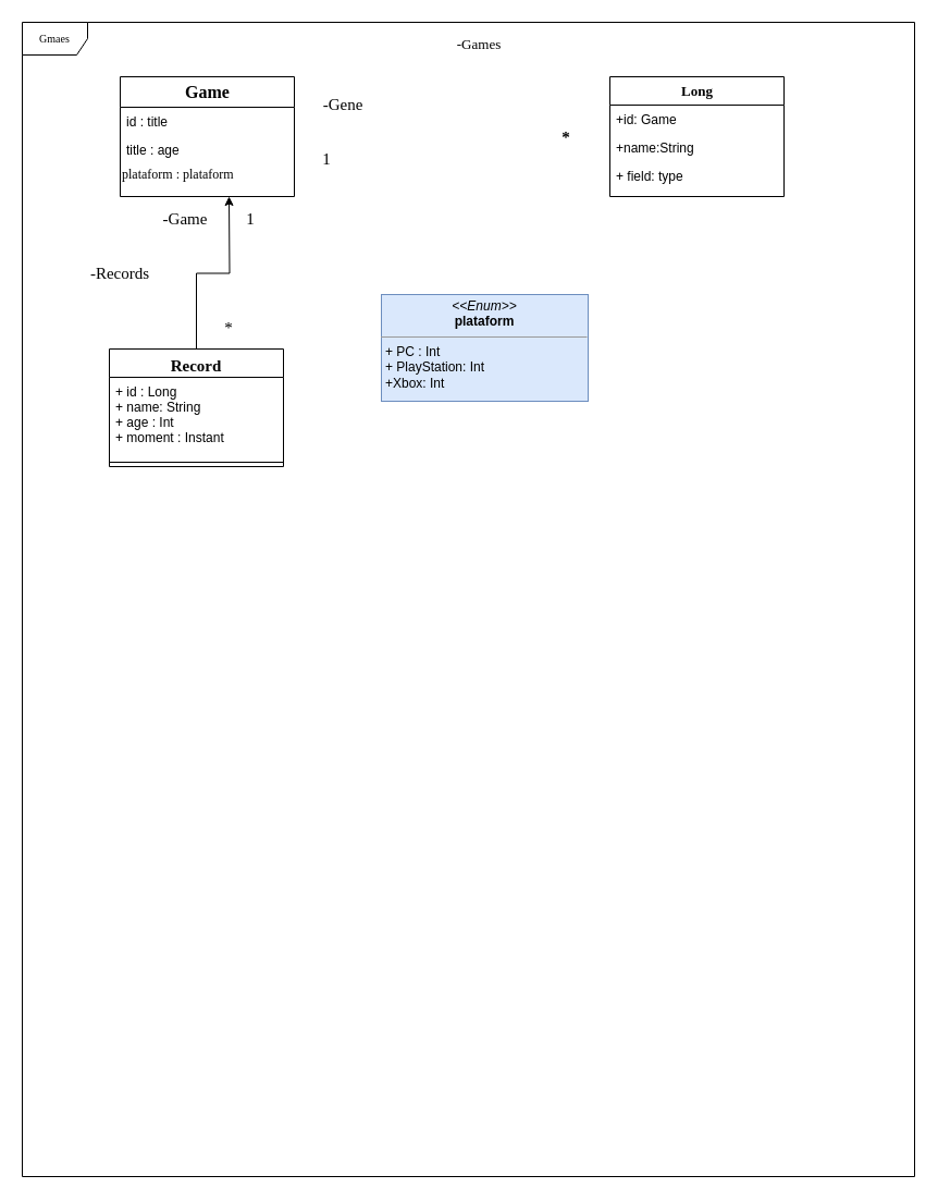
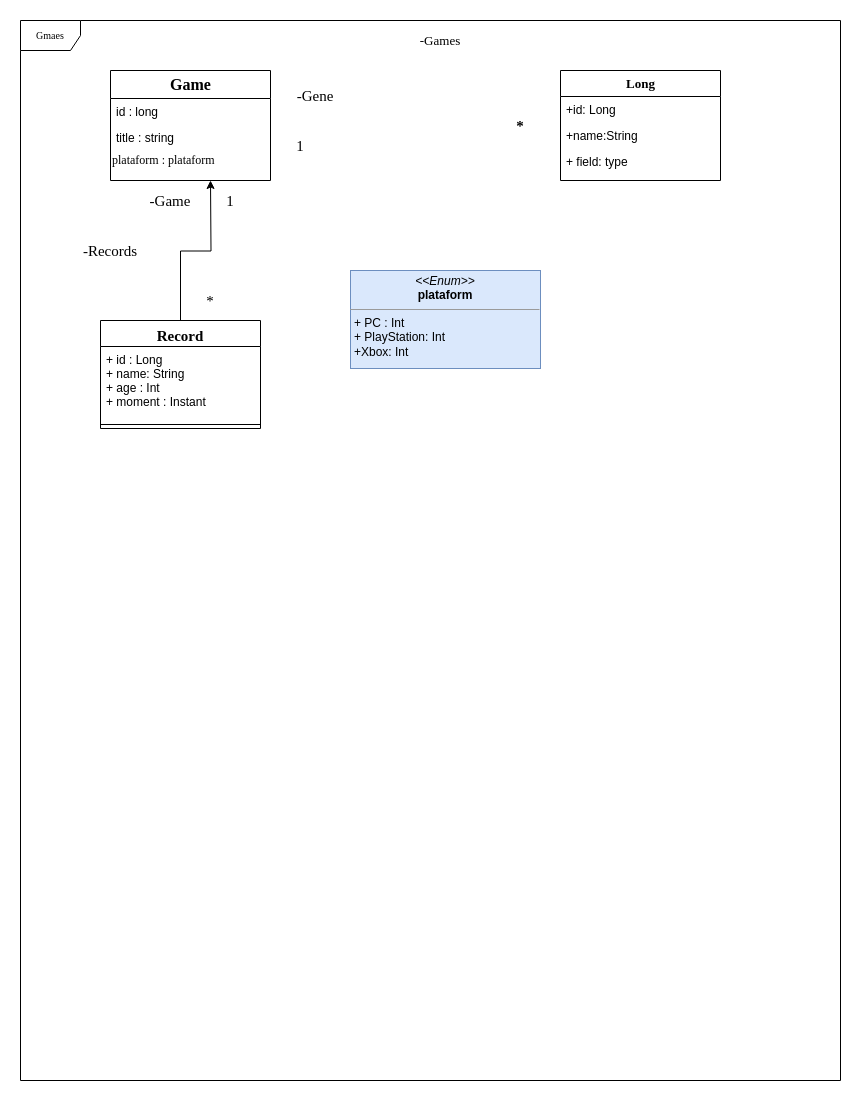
- <mxCell id="9" value="+id: Game" style="text;html=1;strokeColor=none;fillColor=none;align=left;verticalAlign=top;spacingLeft=4;spacingRight=4;whiteSpace=wrap;overflow=hidden;rotatable=0;points=[[0,0.5],[1,0.5]];portConstraint=eastwest;" parent="8" vertex="1"><mxGeometry y="26" width="160" height="26" as="geometry" /></mxCell>
+ <mxCell id="9" value="+id: Long" style="text;html=1;strokeColor=none;fillColor=none;align=left;verticalAlign=top;spacingLeft=4;spacingRight=4;whiteSpace=wrap;overflow=hidden;rotatable=0;points=[[0,0.5],[1,0.5]];portConstraint=eastwest;" parent="8" vertex="1"><mxGeometry y="26" width="160" height="26" as="geometry" /></mxCell>
- <mxCell id="5" value="id : title" style="text;html=1;strokeColor=none;fillColor=none;align=left;verticalAlign=top;spacingLeft=4;spacingRight=4;whiteSpace=wrap;overflow=hidden;rotatable=0;points=[[0,0.5],[1,0.5]];portConstraint=eastwest;" parent="4" vertex="1"><mxGeometry y="28" width="160" height="26" as="geometry" /></mxCell>
+ <mxCell id="5" value="id : long" style="text;html=1;strokeColor=none;fillColor=none;align=left;verticalAlign=top;spacingLeft=4;spacingRight=4;whiteSpace=wrap;overflow=hidden;rotatable=0;points=[[0,0.5],[1,0.5]];portConstraint=eastwest;" parent="4" vertex="1"><mxGeometry y="28" width="160" height="26" as="geometry" /></mxCell>
- <mxCell id="6" value="title : age" style="text;html=1;strokeColor=none;fillColor=none;align=left;verticalAlign=top;spacingLeft=4;spacingRight=4;whiteSpace=wrap;overflow=hidden;rotatable=0;points=[[0,0.5],[1,0.5]];portConstraint=eastwest;" parent="4" vertex="1"><mxGeometry y="54" width="160" height="26" as="geometry" /></mxCell>
+ <mxCell id="6" value="title : string" style="text;html=1;strokeColor=none;fillColor=none;align=left;verticalAlign=top;spacingLeft=4;spacingRight=4;whiteSpace=wrap;overflow=hidden;rotatable=0;points=[[0,0.5],[1,0.5]];portConstraint=eastwest;" parent="4" vertex="1"><mxGeometry y="54" width="160" height="26" as="geometry" /></mxCell>
